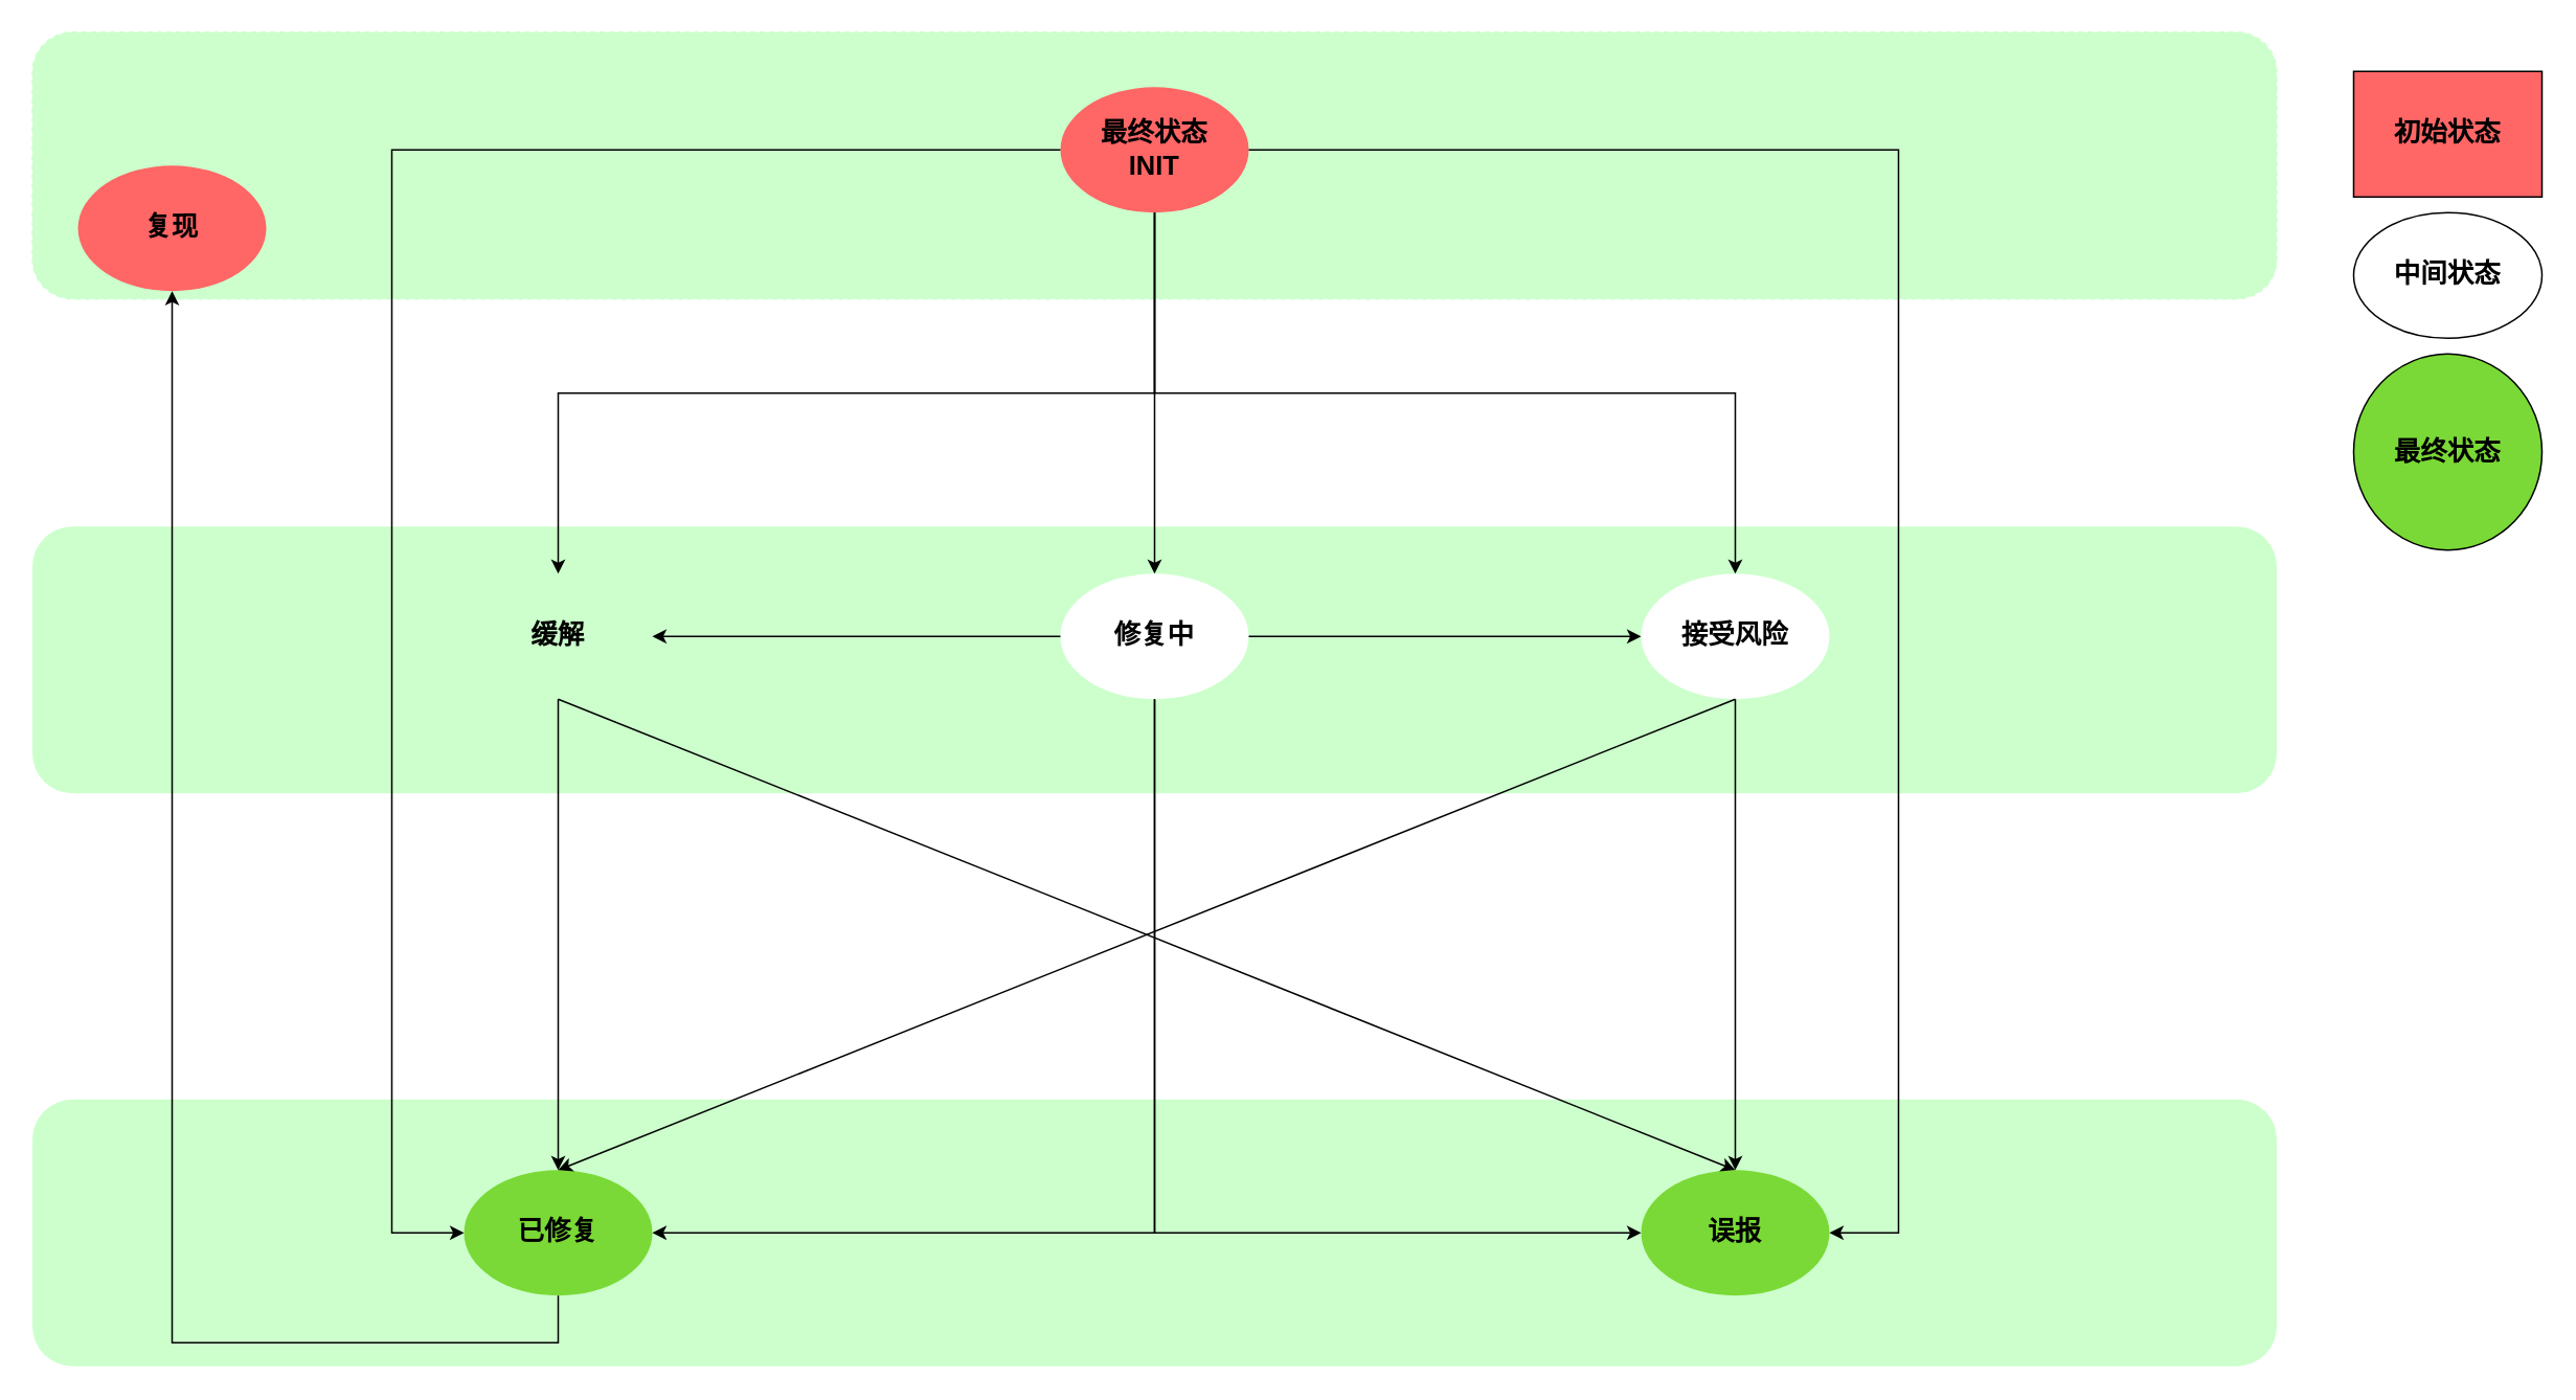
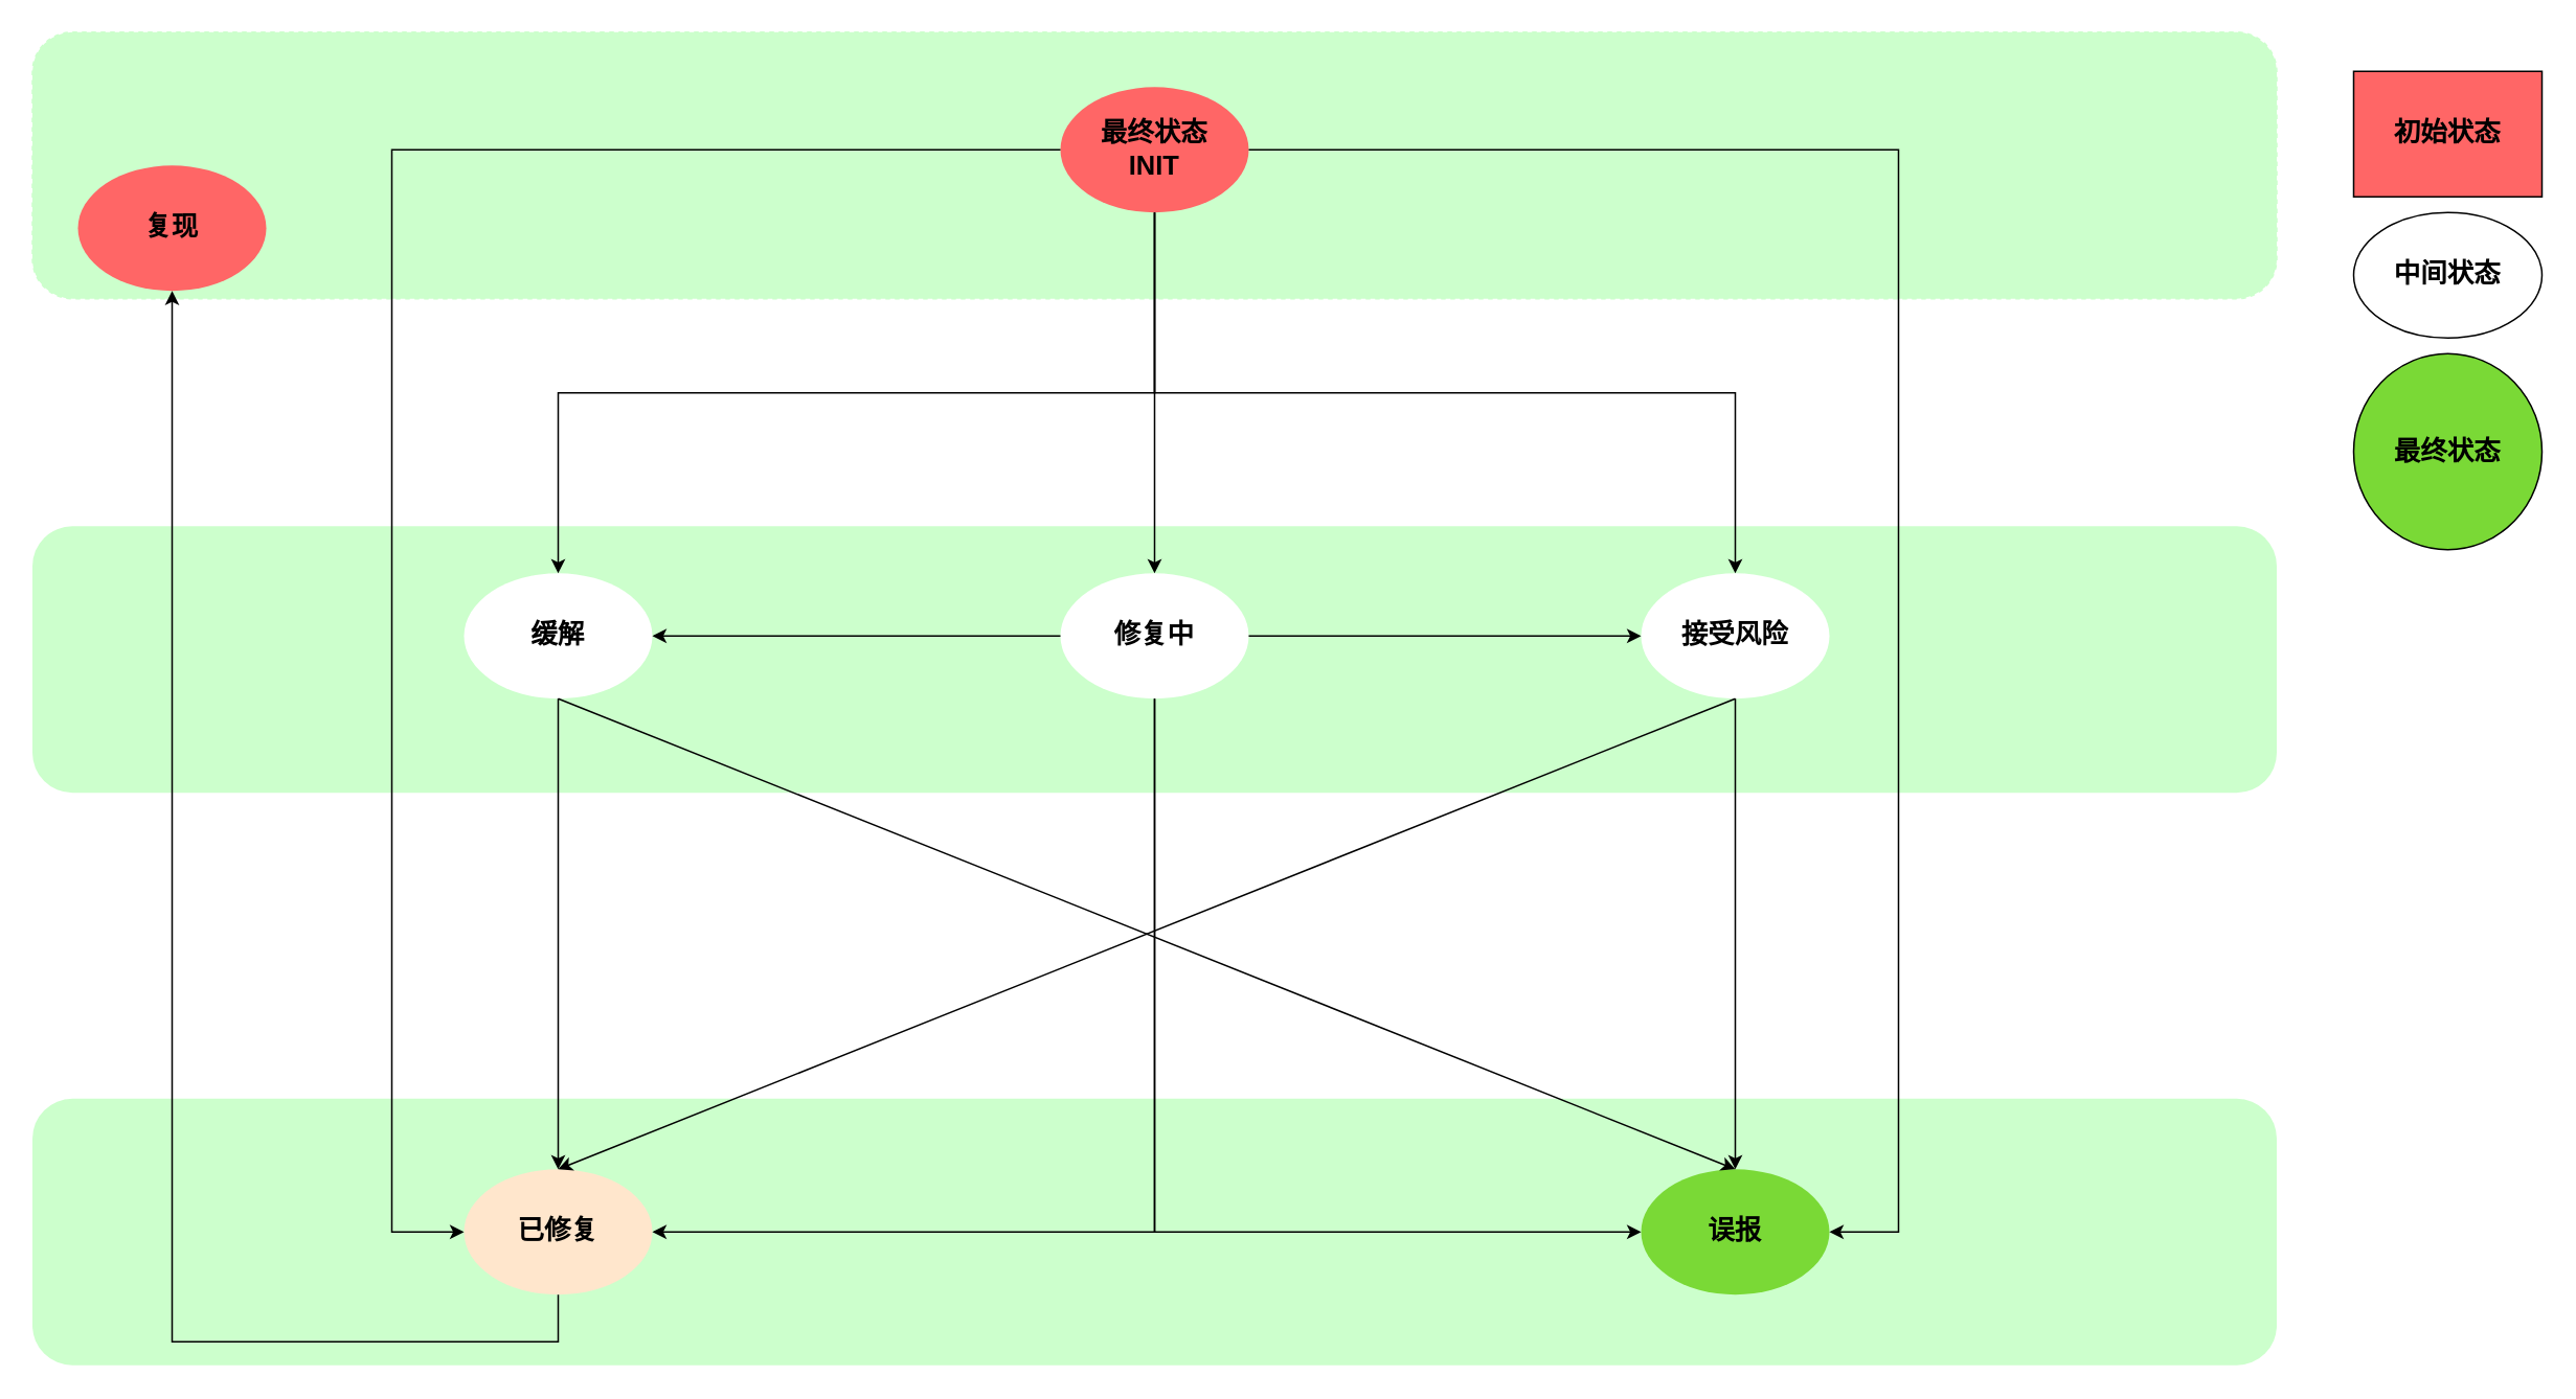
- <mxCell id="8" value="缓解" style="ellipse;whiteSpace=wrap;html=1;strokeColor=none;fillColor=#ccffcc;fontFamily=Helvetica;fontSize=17;fontStyle=1;" vertex="1" parent="1"><mxGeometry x="295" y="365" width="120" height="80" as="geometry" /></mxCell>
+ <mxCell id="8" value="缓解" style="ellipse;whiteSpace=wrap;html=1;strokeColor=none;fillColor=#FFFFFF;fontFamily=Helvetica;fontSize=17;fontStyle=1" vertex="1" parent="1"><mxGeometry x="295" y="365" width="120" height="80" as="geometry" /></mxCell>
- <mxCell id="7" value="已修复" style="ellipse;whiteSpace=wrap;html=1;fillColor=#7AD936;strokeColor=none;fontFamily=Helvetica;fontSize=17;fontStyle=1" vertex="1" parent="1"><mxGeometry x="295" y="745" width="120" height="80" as="geometry" /></mxCell>
+ <mxCell id="7" value="已修复" style="ellipse;whiteSpace=wrap;html=1;fillColor=#ffe6cc;strokeColor=none;fontFamily=Helvetica;fontSize=17;fontStyle=1;" vertex="1" parent="1"><mxGeometry x="295" y="745" width="120" height="80" as="geometry" /></mxCell>
